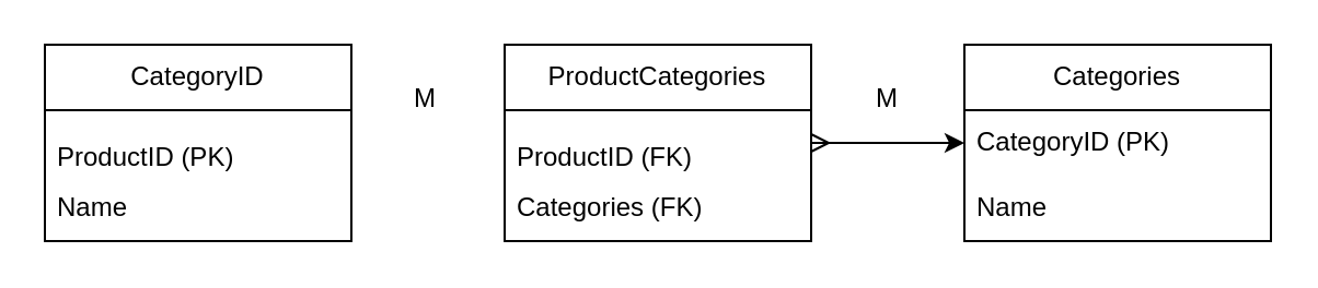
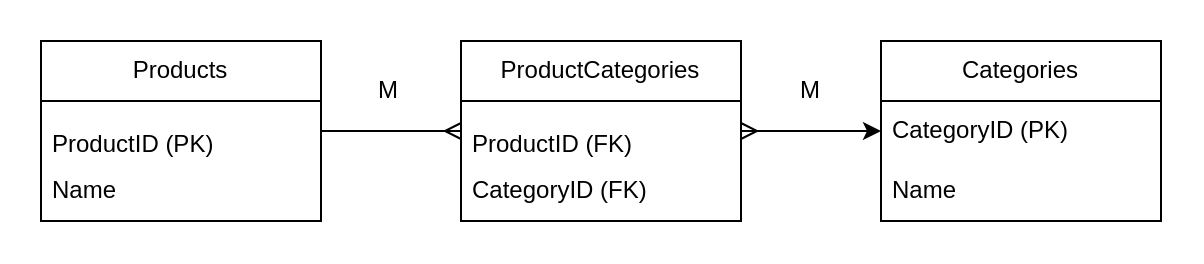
- <mxCell id="2" value="&lt;p class=&quot;p1&quot;&gt;CategoryID&lt;/p&gt;" style="swimlane;fontStyle=0;childLayout=stackLayout;horizontal=1;startSize=30;horizontalStack=0;resizeParent=1;resizeParentMax=0;resizeLast=0;collapsible=1;marginBottom=0;whiteSpace=wrap;html=1;" vertex="1" parent="1"><mxGeometry x="20" y="20" width="140" height="90" as="geometry" /></mxCell>
+ <mxCell id="2" value="&lt;p class=&quot;p1&quot;&gt;Products&lt;/p&gt;" style="swimlane;fontStyle=0;childLayout=stackLayout;horizontal=1;startSize=30;horizontalStack=0;resizeParent=1;resizeParentMax=0;resizeLast=0;collapsible=1;marginBottom=0;whiteSpace=wrap;html=1;" vertex="1" parent="1"><mxGeometry x="20" y="20" width="140" height="90" as="geometry" /></mxCell>
+ <mxCell id="11" style="edgeStyle=orthogonalEdgeStyle;rounded=0;orthogonalLoop=1;jettySize=auto;html=1;entryX=0;entryY=0.5;entryDx=0;entryDy=0;startArrow=none;startFill=0;endArrow=ERmany;endFill=0;" edge="1" parent="1" source="3" target="6"><mxGeometry relative="1" as="geometry" /></mxCell>
- <mxCell id="7" value="Categories (FK)" style="text;strokeColor=none;fillColor=none;align=left;verticalAlign=middle;spacingLeft=4;spacingRight=4;overflow=hidden;points=[[0,0.5],[1,0.5]];portConstraint=eastwest;rotatable=0;whiteSpace=wrap;html=1;" vertex="1" parent="5"><mxGeometry y="60" width="140" height="30" as="geometry" /></mxCell>
+ <mxCell id="7" value="CategoryID (FK)" style="text;strokeColor=none;fillColor=none;align=left;verticalAlign=middle;spacingLeft=4;spacingRight=4;overflow=hidden;points=[[0,0.5],[1,0.5]];portConstraint=eastwest;rotatable=0;whiteSpace=wrap;html=1;" vertex="1" parent="5"><mxGeometry y="60" width="140" height="30" as="geometry" /></mxCell>
